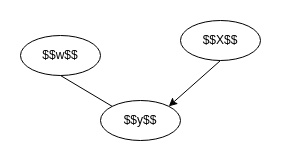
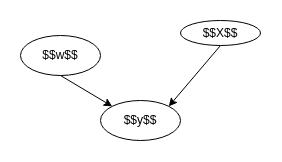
- <mxCell id="6" value="$$X$$" style="ellipse;whiteSpace=wrap;html=1;" vertex="1" parent="1"><mxGeometry x="180" y="20" width="80" height="40" as="geometry" /></mxCell>
+ <mxCell id="6" value="$$X$$" style="ellipse;whiteSpace=wrap;html=1;" vertex="1" parent="1"><mxGeometry x="180" y="20" width="80" height="25" as="geometry" /></mxCell>
- <mxCell id="5" value="" style="endArrow=none;html=1;entryX=0;entryY=0;entryDx=0;entryDy=0;exitX=0.5;exitY=1;exitDx=0;exitDy=0;" edge="1" parent="1" source="2" target="3"><mxGeometry width="50" height="50" relative="1" as="geometry"><mxPoint x="210" y="100" as="sourcePoint" /><mxPoint x="230" y="200" as="targetPoint" /></mxGeometry></mxCell>
+ <mxCell id="5" value="" style="endArrow=classic;html=1;entryX=0;entryY=0;entryDx=0;entryDy=0;exitX=0.5;exitY=1;exitDx=0;exitDy=0;" edge="1" parent="1" source="2" target="3"><mxGeometry width="50" height="50" relative="1" as="geometry"><mxPoint x="210" y="100" as="sourcePoint" /><mxPoint x="230" y="200" as="targetPoint" /></mxGeometry></mxCell>
